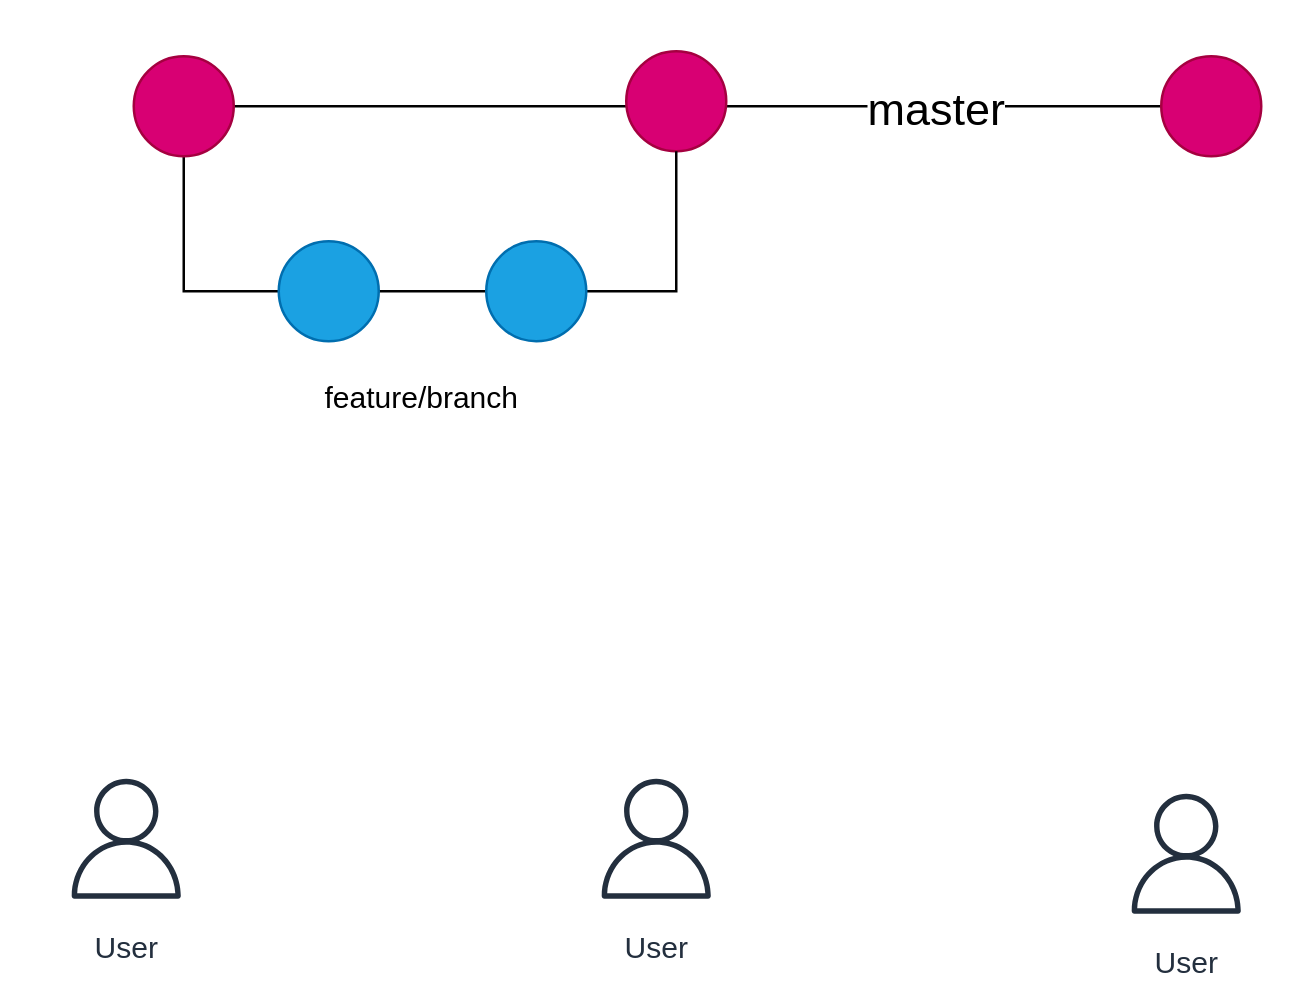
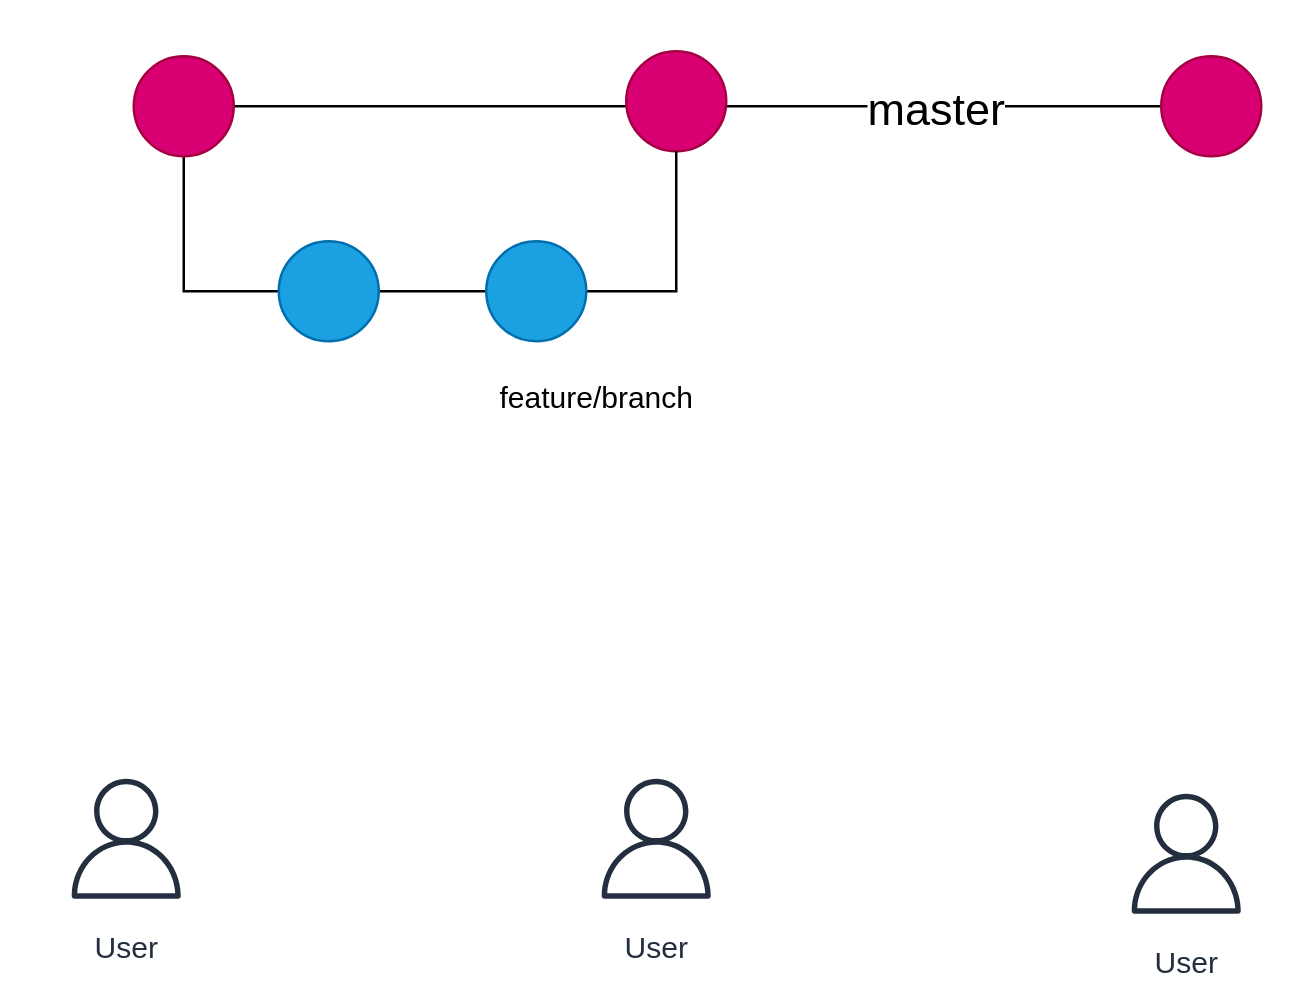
- <mxCell id="15" value="feature/branch" style="text;html=1;align=center;verticalAlign=middle;resizable=0;points=[];autosize=1;strokeColor=none;" vertex="1" parent="1"><mxGeometry x="124" y="150" width="87" height="18" as="geometry" /></mxCell>
+ <mxCell id="15" value="feature/branch" style="text;html=1;align=center;verticalAlign=middle;resizable=0;points=[];autosize=1;strokeColor=none;" vertex="1" parent="1"><mxGeometry x="194" y="150" width="87" height="18" as="geometry" /></mxCell>
